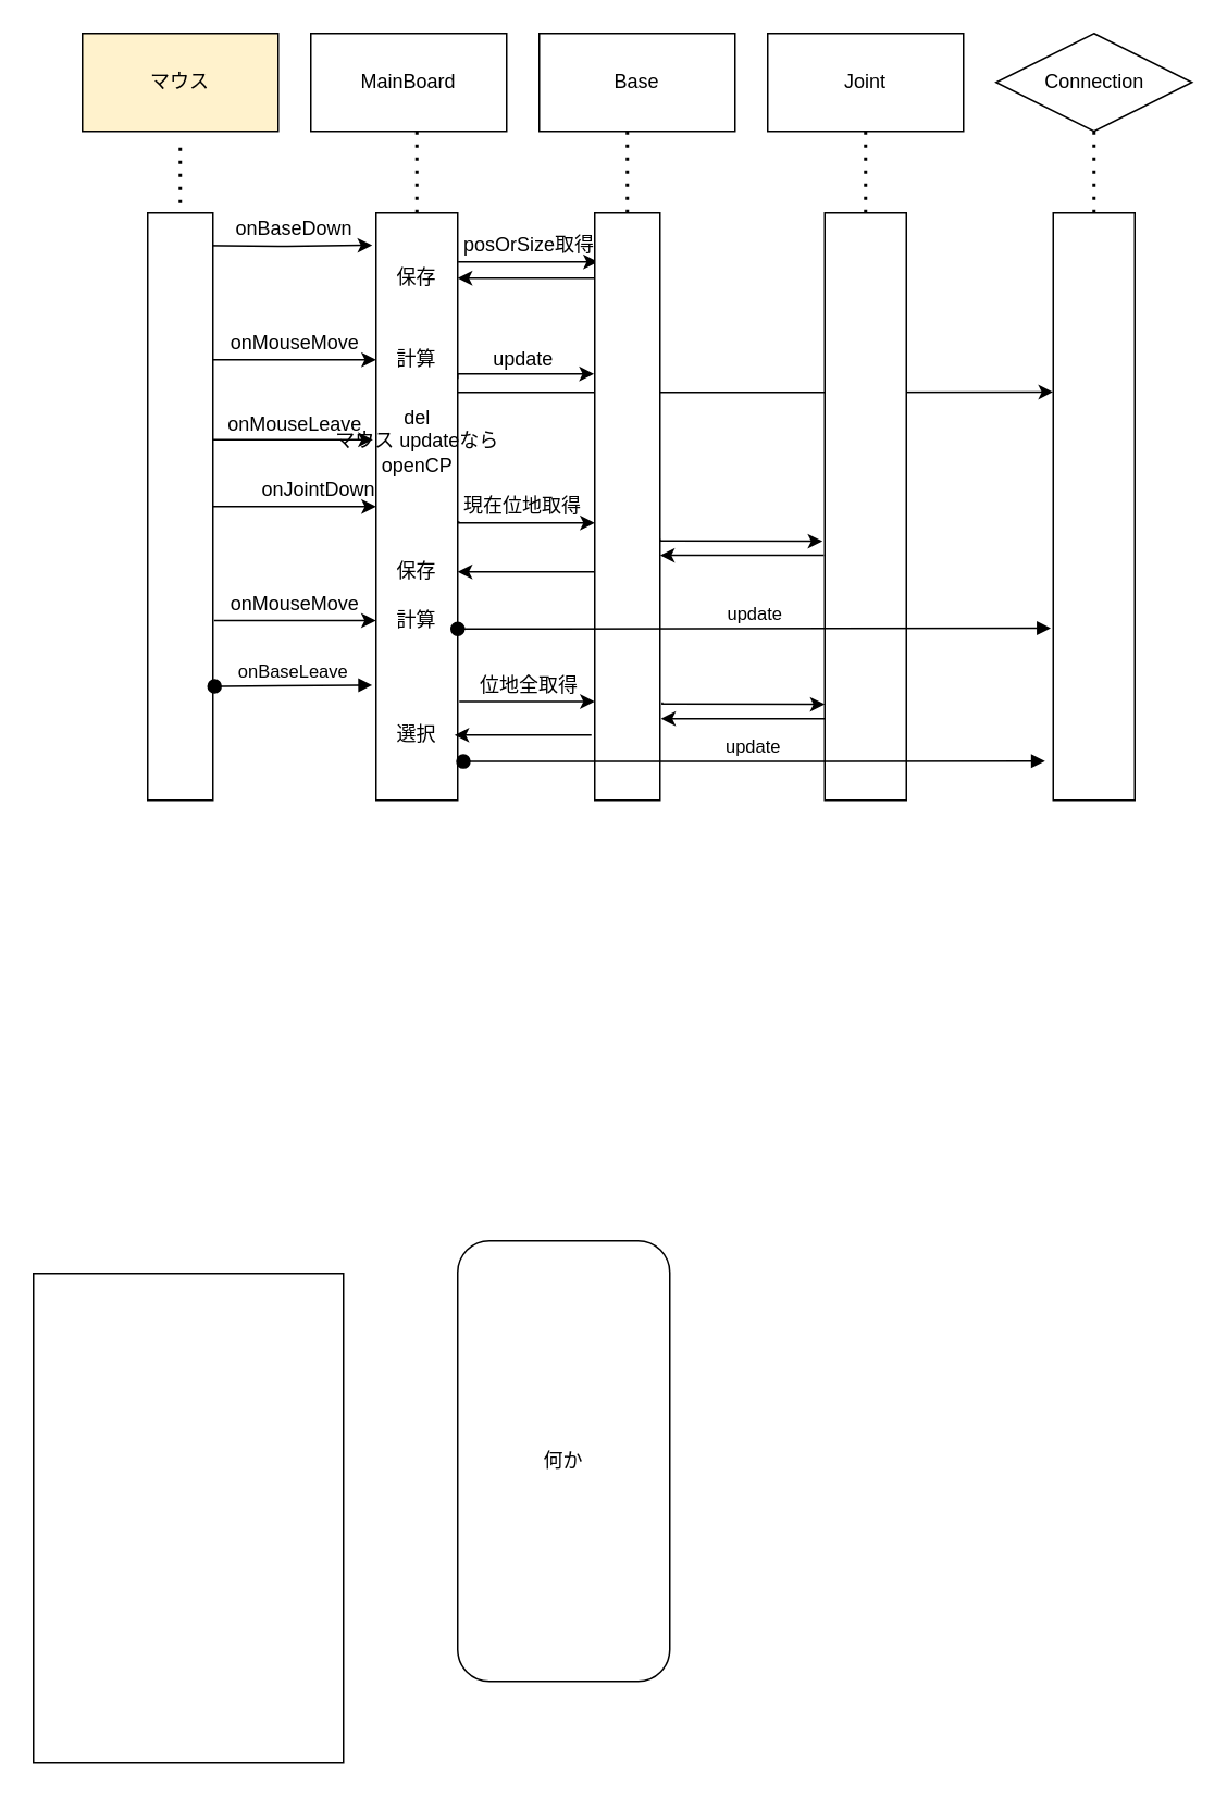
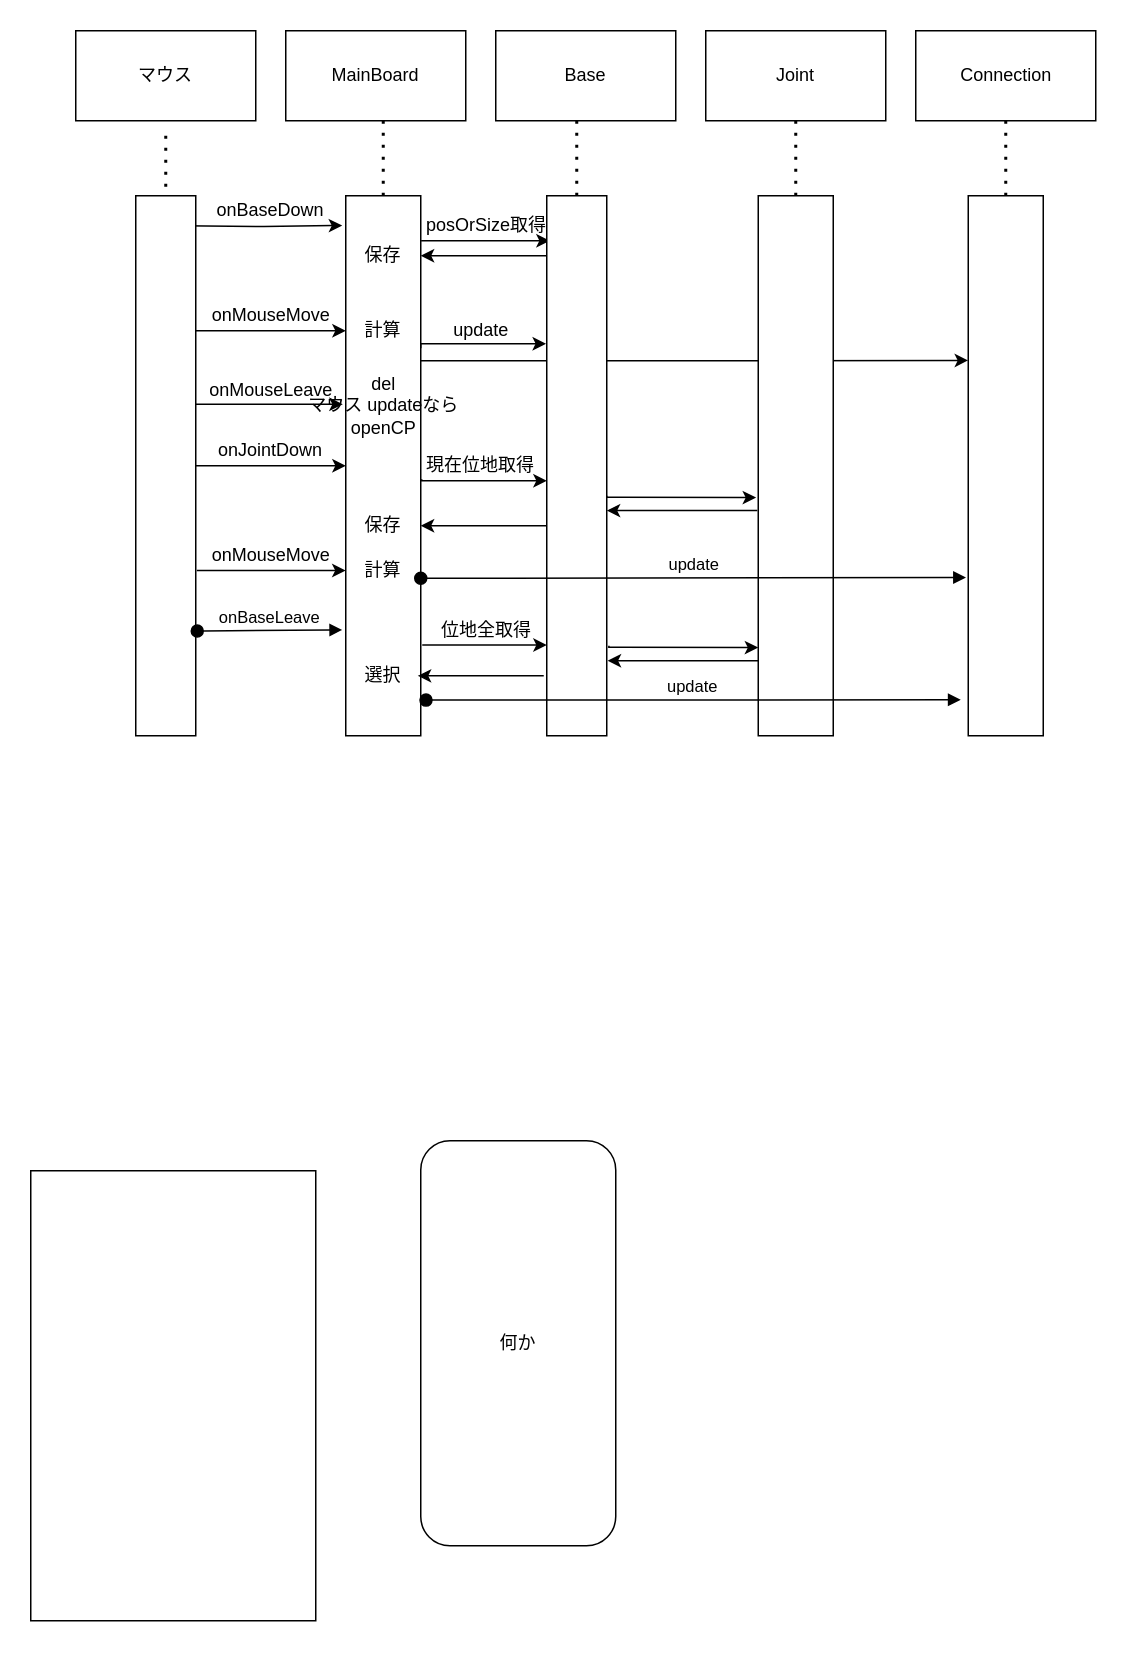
- <mxCell id="9" value="マウス" style="rounded=0;whiteSpace=wrap;html=1;fillColor=#fff2cc;" vertex="1" parent="1"><mxGeometry x="50" y="20" width="120" height="60" as="geometry" /></mxCell>
+ <mxCell id="9" value="マウス" style="rounded=0;whiteSpace=wrap;html=1;" vertex="1" parent="1"><mxGeometry x="50" y="20" width="120" height="60" as="geometry" /></mxCell>
- <mxCell id="42" value="Connection" style="rhombus;html=1;fontFamily=Helvetica;" vertex="1" parent="1"><mxGeometry x="610" y="20" width="120" height="60" as="geometry" /></mxCell>
+ <mxCell id="42" value="Connection" style="html=1;fontFamily=Helvetica;" vertex="1" parent="1"><mxGeometry x="610" y="20" width="120" height="60" as="geometry" /></mxCell>
- <mxCell id="34" value="onJointDown" style="text;html=1;strokeColor=none;fillColor=none;align=center;verticalAlign=middle;whiteSpace=wrap;rounded=0;fontFamily=Helvetica;" vertex="1" parent="1"><mxGeometry x="175" y="290" width="40" height="20" as="geometry" /></mxCell>
+ <mxCell id="34" value="onJointDown" style="text;html=1;strokeColor=none;fillColor=none;align=center;verticalAlign=middle;whiteSpace=wrap;rounded=0;fontFamily=Helvetica;" vertex="1" parent="1"><mxGeometry x="160" y="290" width="40" height="20" as="geometry" /></mxCell>
